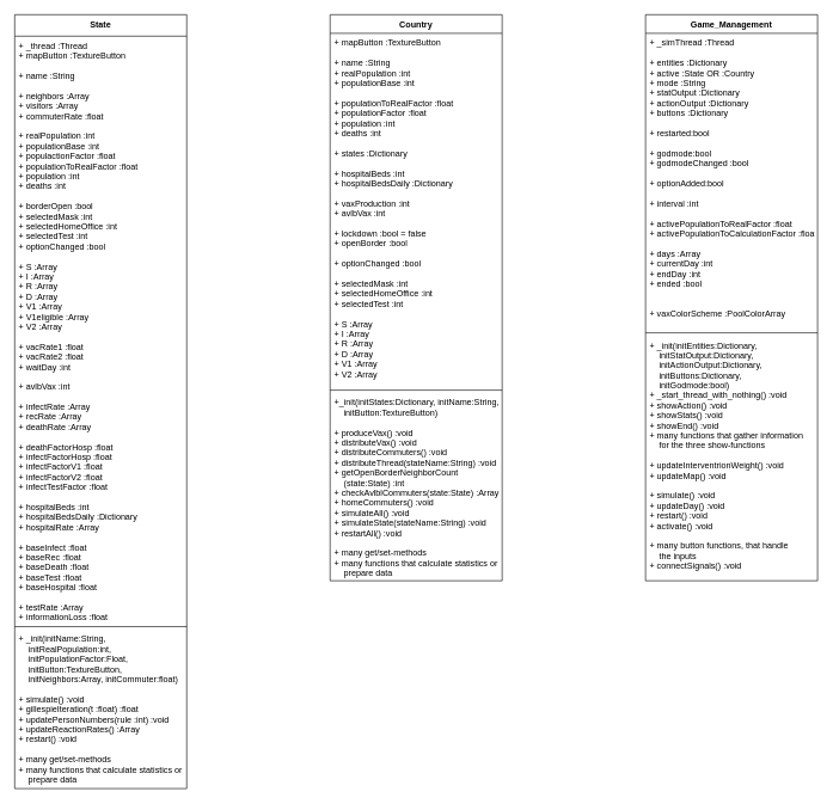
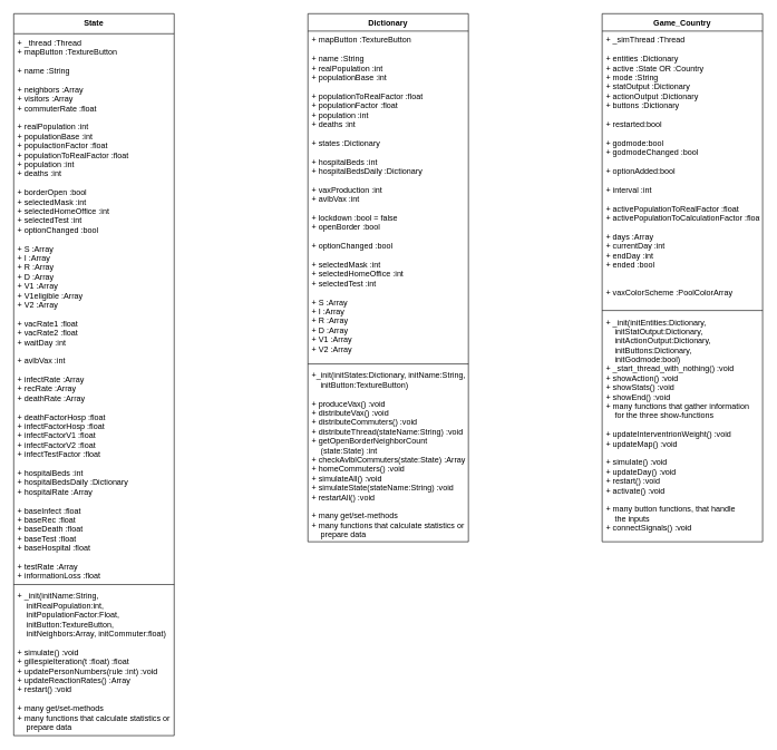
- <mxCell id="6" value="Country" style="swimlane;fontStyle=1;align=center;verticalAlign=top;childLayout=stackLayout;horizontal=1;startSize=26;horizontalStack=0;resizeParent=1;resizeParentMax=0;resizeLast=0;collapsible=1;marginBottom=0;" parent="1" vertex="1"><mxGeometry x="460" y="20" width="240" height="790" as="geometry" /></mxCell>
+ <mxCell id="6" value="Dictionary" style="swimlane;fontStyle=1;align=center;verticalAlign=top;childLayout=stackLayout;horizontal=1;startSize=26;horizontalStack=0;resizeParent=1;resizeParentMax=0;resizeLast=0;collapsible=1;marginBottom=0;" parent="1" vertex="1"><mxGeometry x="460" y="20" width="240" height="790" as="geometry" /></mxCell>
- <mxCell id="10" value="Game_Management" style="swimlane;fontStyle=1;align=center;verticalAlign=top;childLayout=stackLayout;horizontal=1;startSize=26;horizontalStack=0;resizeParent=1;resizeParentMax=0;resizeLast=0;collapsible=1;marginBottom=0;" parent="1" vertex="1"><mxGeometry x="900" y="20" width="240" height="790" as="geometry" /></mxCell>
+ <mxCell id="10" value="Game_Country" style="swimlane;fontStyle=1;align=center;verticalAlign=top;childLayout=stackLayout;horizontal=1;startSize=26;horizontalStack=0;resizeParent=1;resizeParentMax=0;resizeLast=0;collapsible=1;marginBottom=0;" parent="1" vertex="1"><mxGeometry x="900" y="20" width="240" height="790" as="geometry" /></mxCell>
